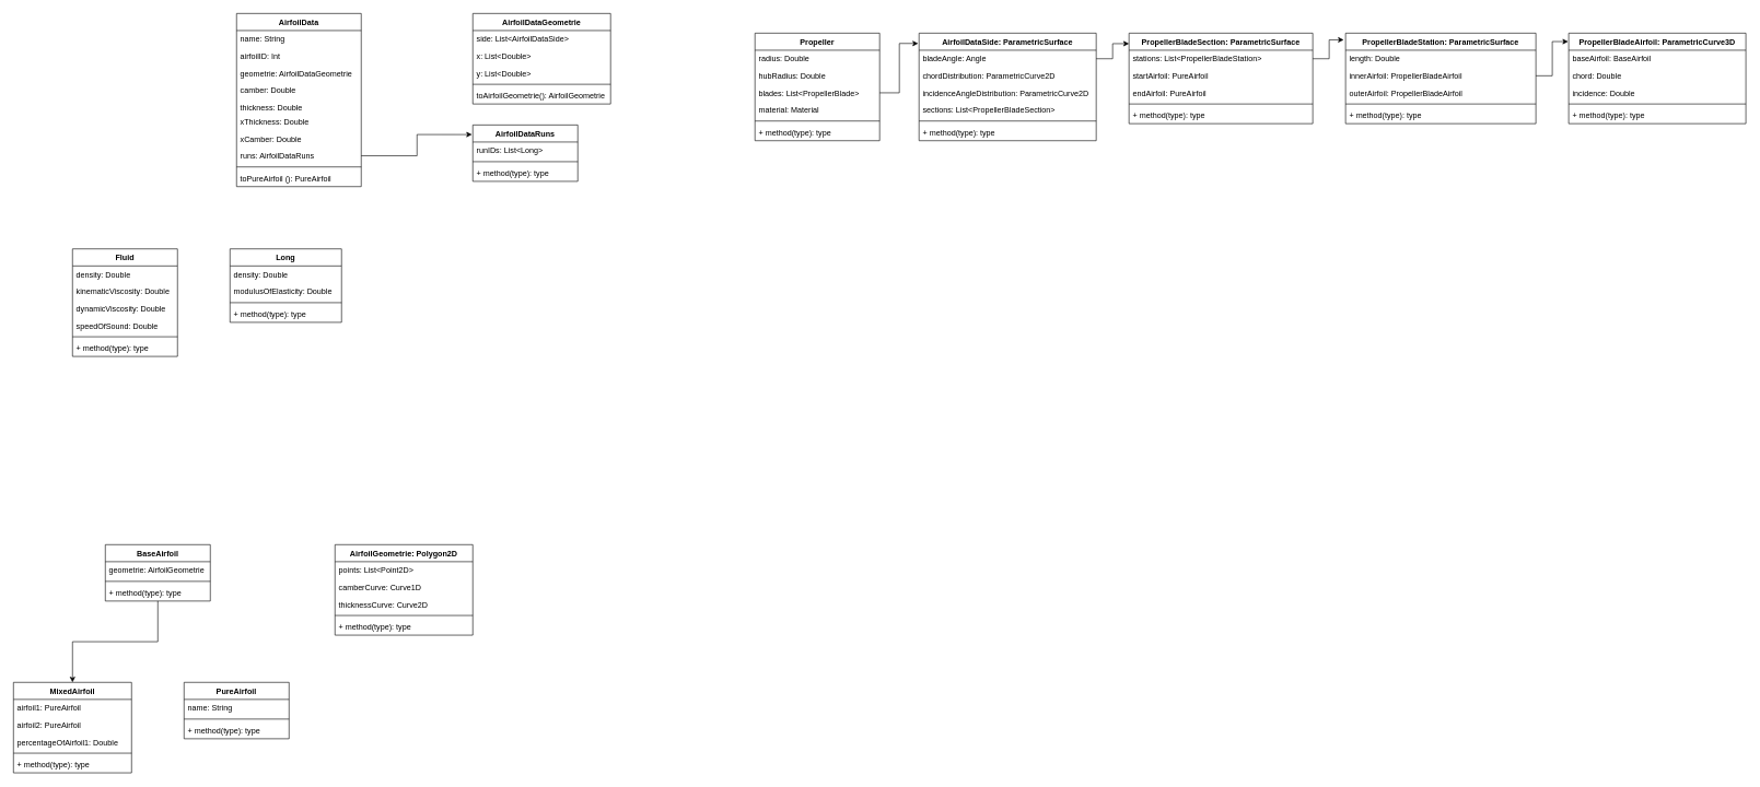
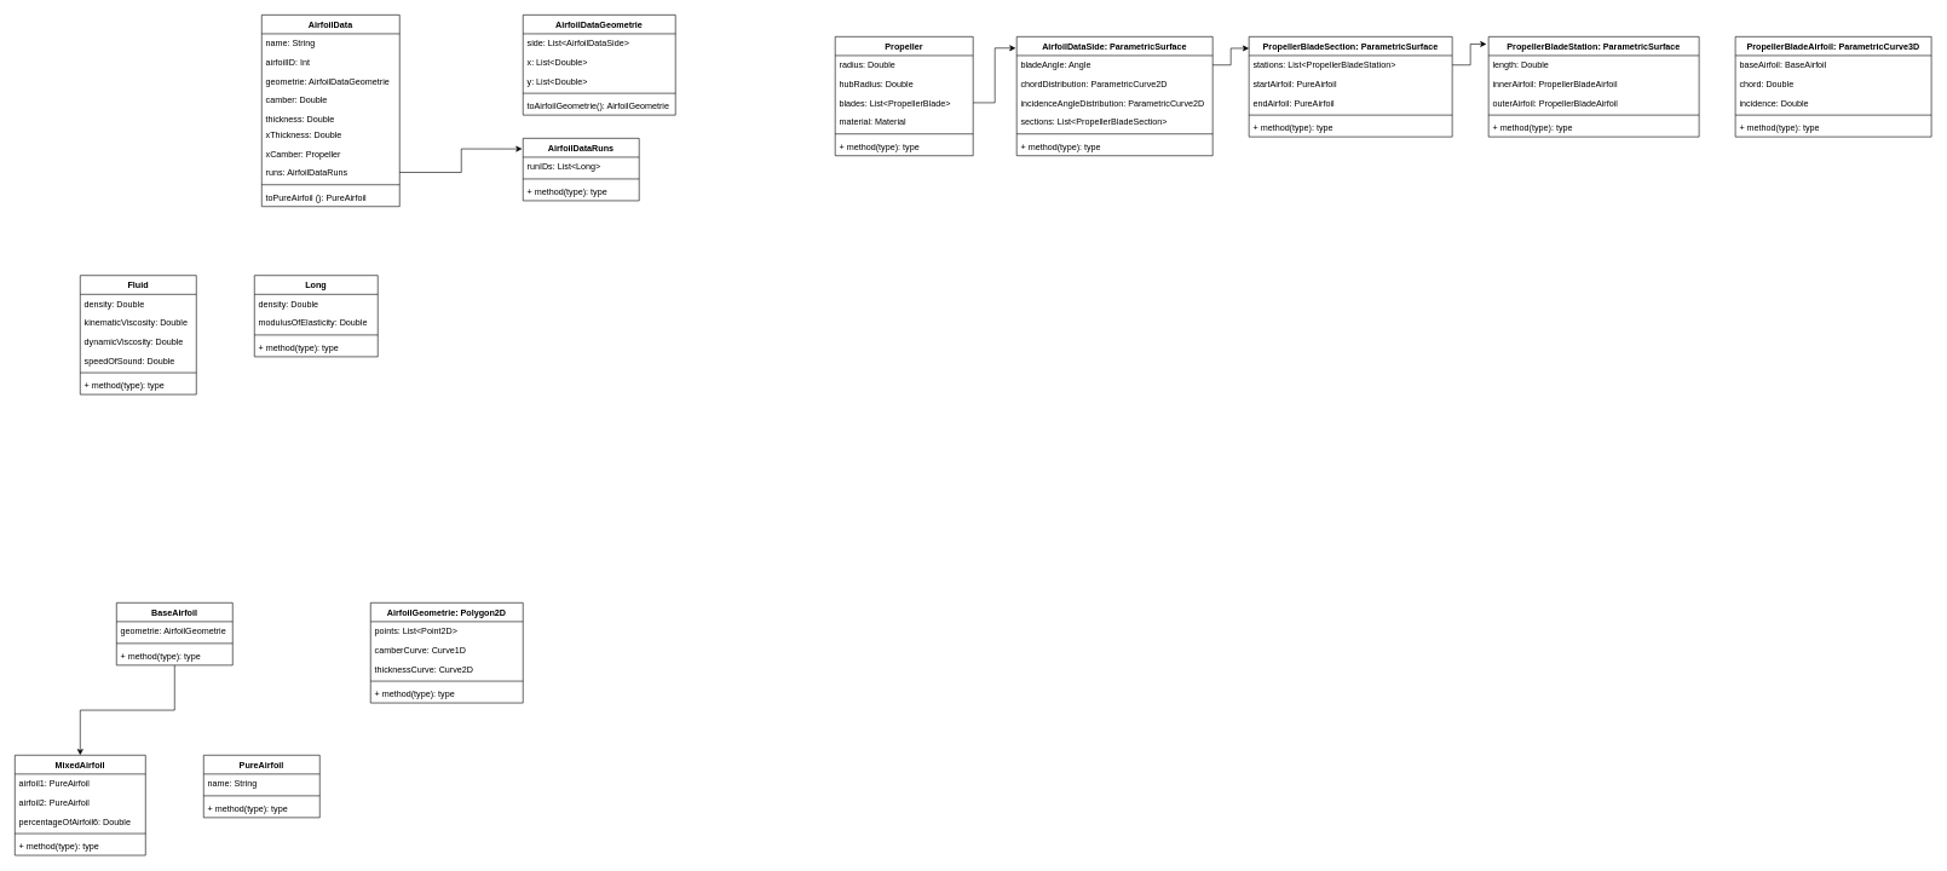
- <mxCell id="89" style="edgeStyle=orthogonalEdgeStyle;rounded=0;orthogonalLoop=1;jettySize=auto;html=1;entryX=-0.003;entryY=0.093;entryDx=0;entryDy=0;entryPerimeter=0;" edge="1" parent="1" source="67" target="83"><mxGeometry relative="1" as="geometry" /></mxCell>
- <mxCell id="9" value="xCamber: Double" style="text;strokeColor=none;fillColor=none;align=left;verticalAlign=top;spacingLeft=4;spacingRight=4;overflow=hidden;rotatable=0;points=[[0,0.5],[1,0.5]];portConstraint=eastwest;" vertex="1" parent="2"><mxGeometry y="178" width="190" height="26" as="geometry" /></mxCell>
+ <mxCell id="9" value="xCamber: Propeller" style="text;strokeColor=none;fillColor=none;align=left;verticalAlign=top;spacingLeft=4;spacingRight=4;overflow=hidden;rotatable=0;points=[[0,0.5],[1,0.5]];portConstraint=eastwest;" vertex="1" parent="2"><mxGeometry y="178" width="190" height="26" as="geometry" /></mxCell>
- <mxCell id="48" value="percentageOfAirfoil1: Double" style="text;strokeColor=none;fillColor=none;align=left;verticalAlign=top;spacingLeft=4;spacingRight=4;overflow=hidden;rotatable=0;points=[[0,0.5],[1,0.5]];portConstraint=eastwest;" vertex="1" parent="45"><mxGeometry y="78" width="180" height="26" as="geometry" /></mxCell>
+ <mxCell id="48" value="percentageOfAirfoil6: Double" style="text;strokeColor=none;fillColor=none;align=left;verticalAlign=top;spacingLeft=4;spacingRight=4;overflow=hidden;rotatable=0;points=[[0,0.5],[1,0.5]];portConstraint=eastwest;" vertex="1" parent="45"><mxGeometry y="78" width="180" height="26" as="geometry" /></mxCell>
